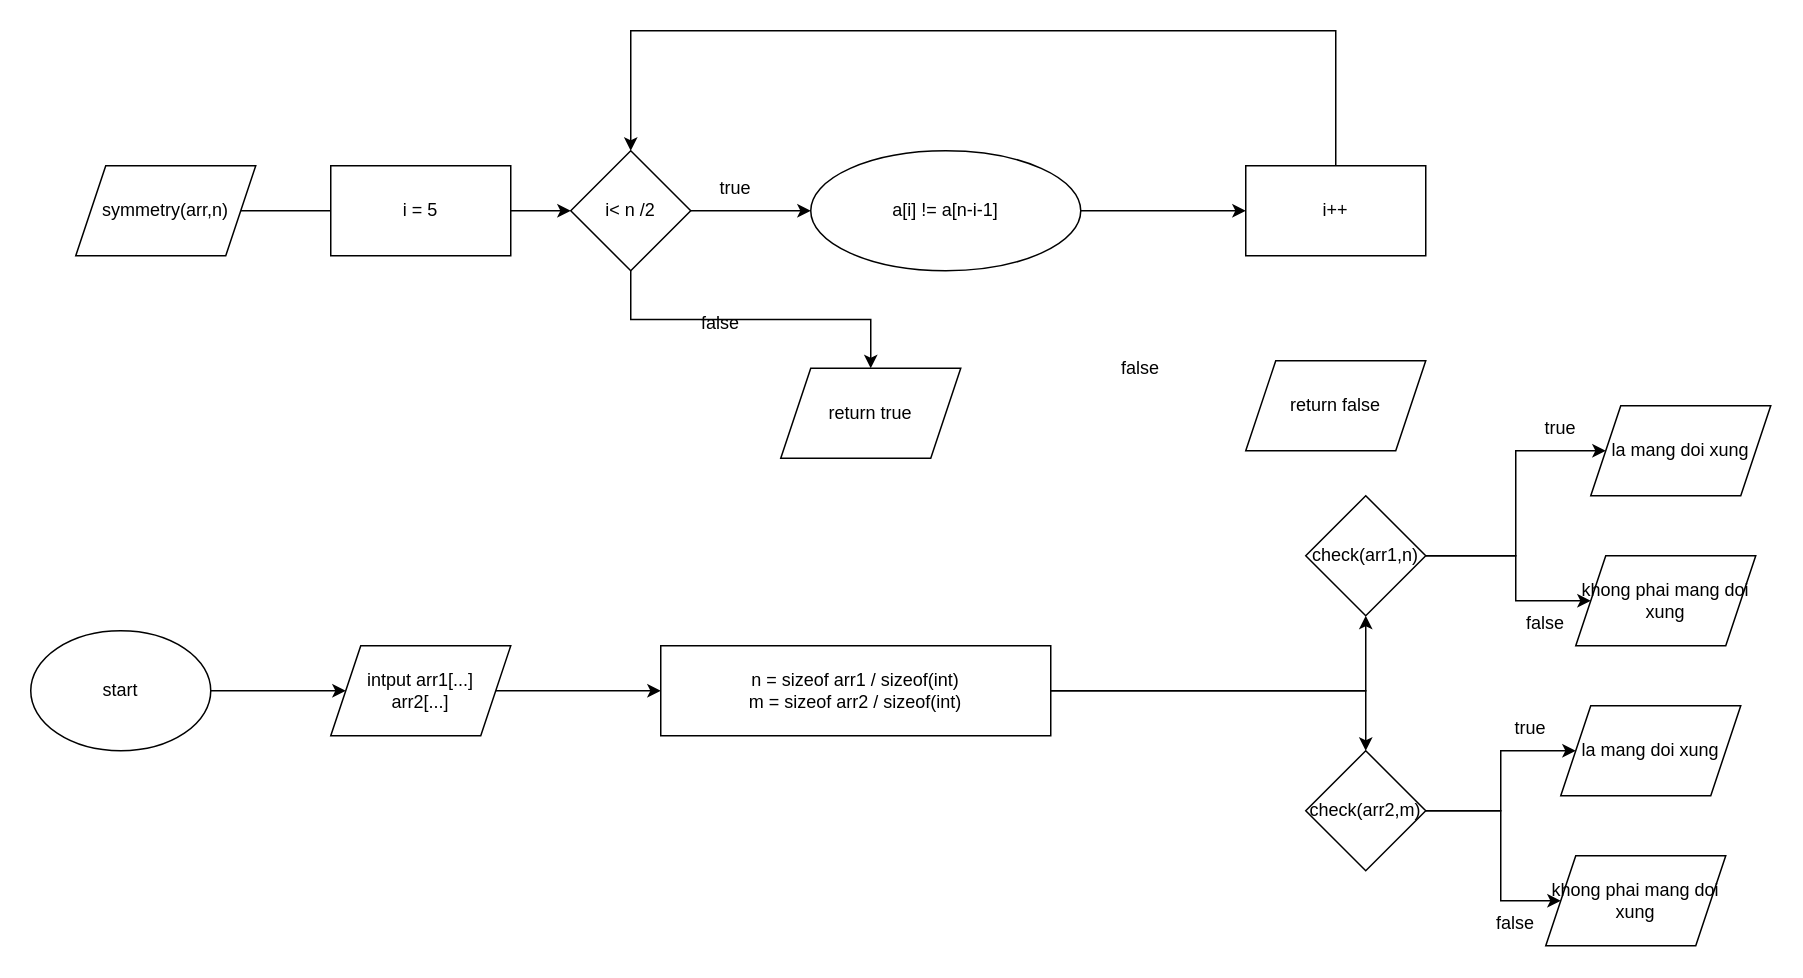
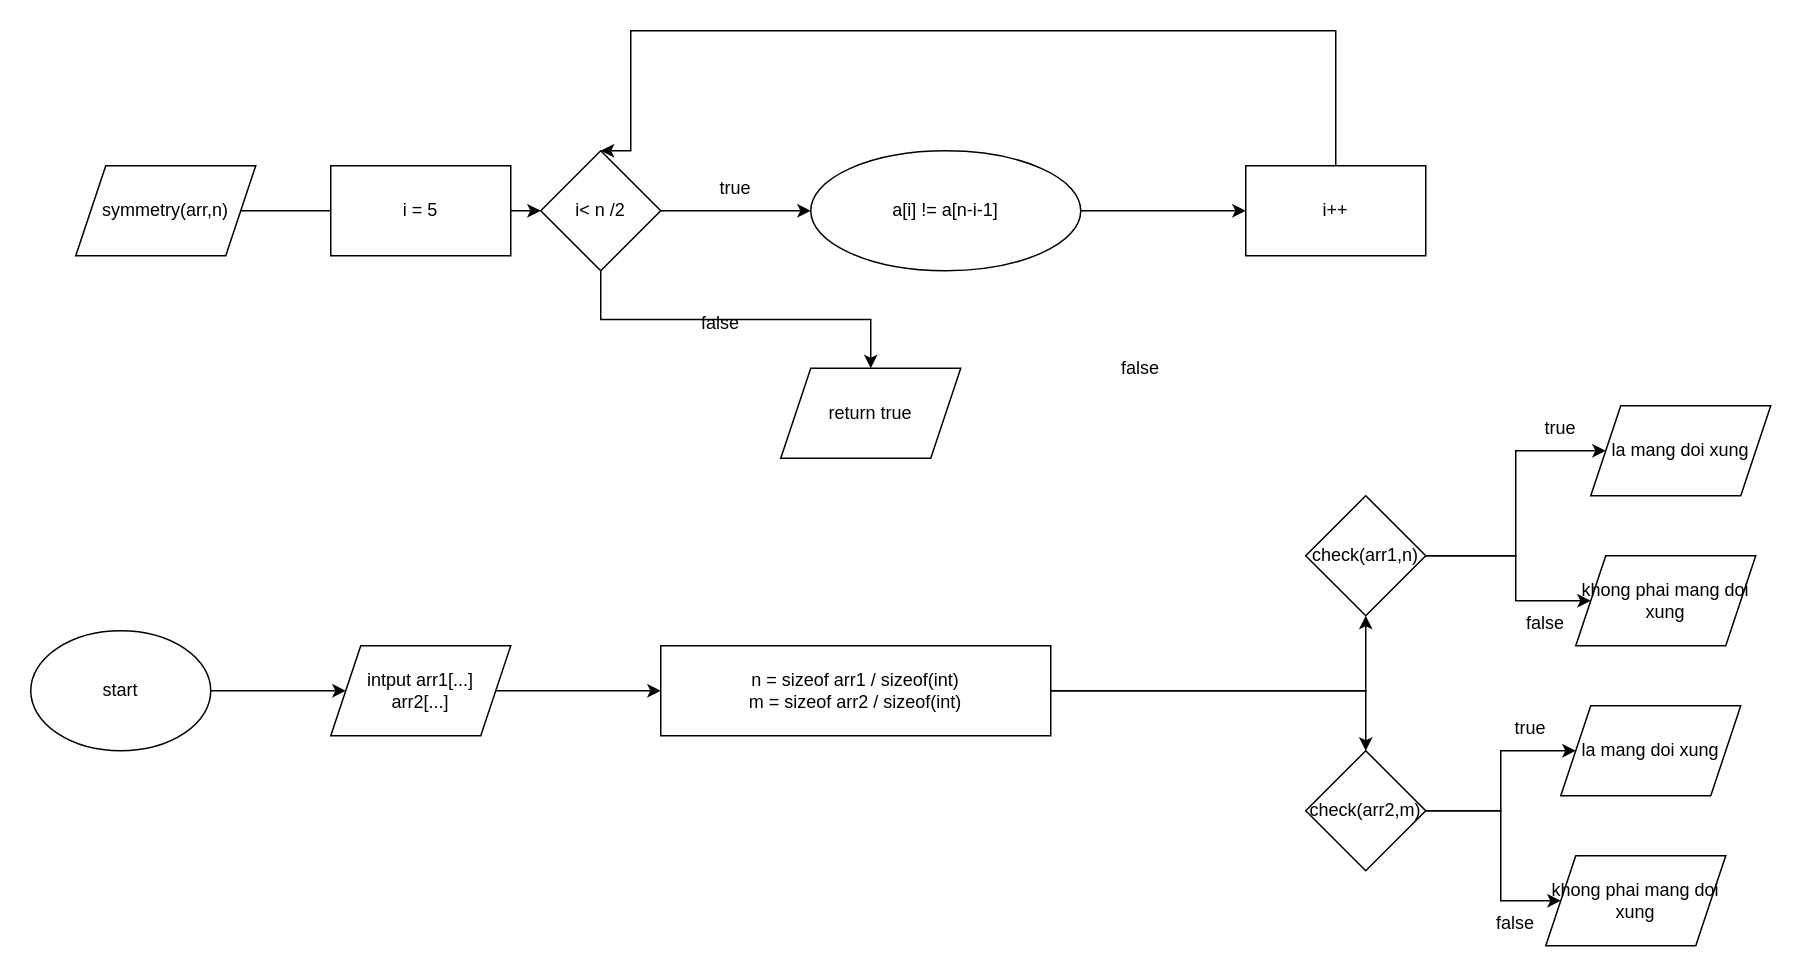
- <mxCell id="7" value="i&amp;lt; n /2" style="rhombus;whiteSpace=wrap;html=1;" vertex="1" parent="1"><mxGeometry x="380" y="100" width="80" height="80" as="geometry" /></mxCell>
+ <mxCell id="7" value="i&amp;lt; n /2" style="rhombus;whiteSpace=wrap;html=1;" vertex="1" parent="1"><mxGeometry x="360" y="100" width="80" height="80" as="geometry" /></mxCell>
- <mxCell id="11" value="return false" style="shape=parallelogram;perimeter=parallelogramPerimeter;whiteSpace=wrap;html=1;fixedSize=1;" vertex="1" parent="1"><mxGeometry x="830" y="240" width="120" height="60" as="geometry" /></mxCell>
